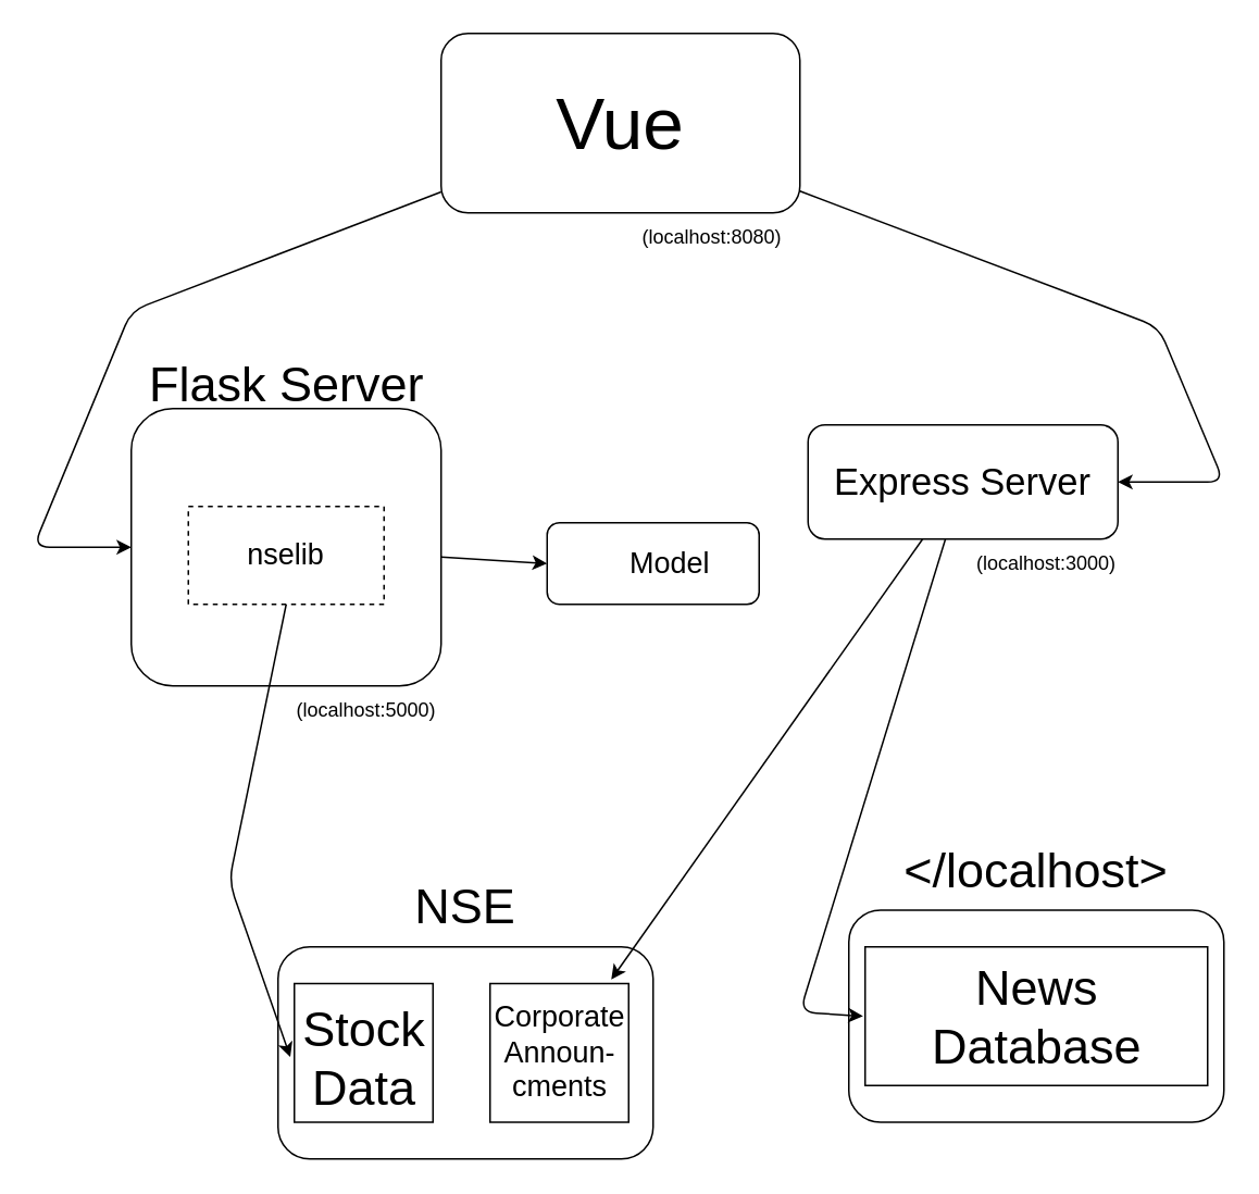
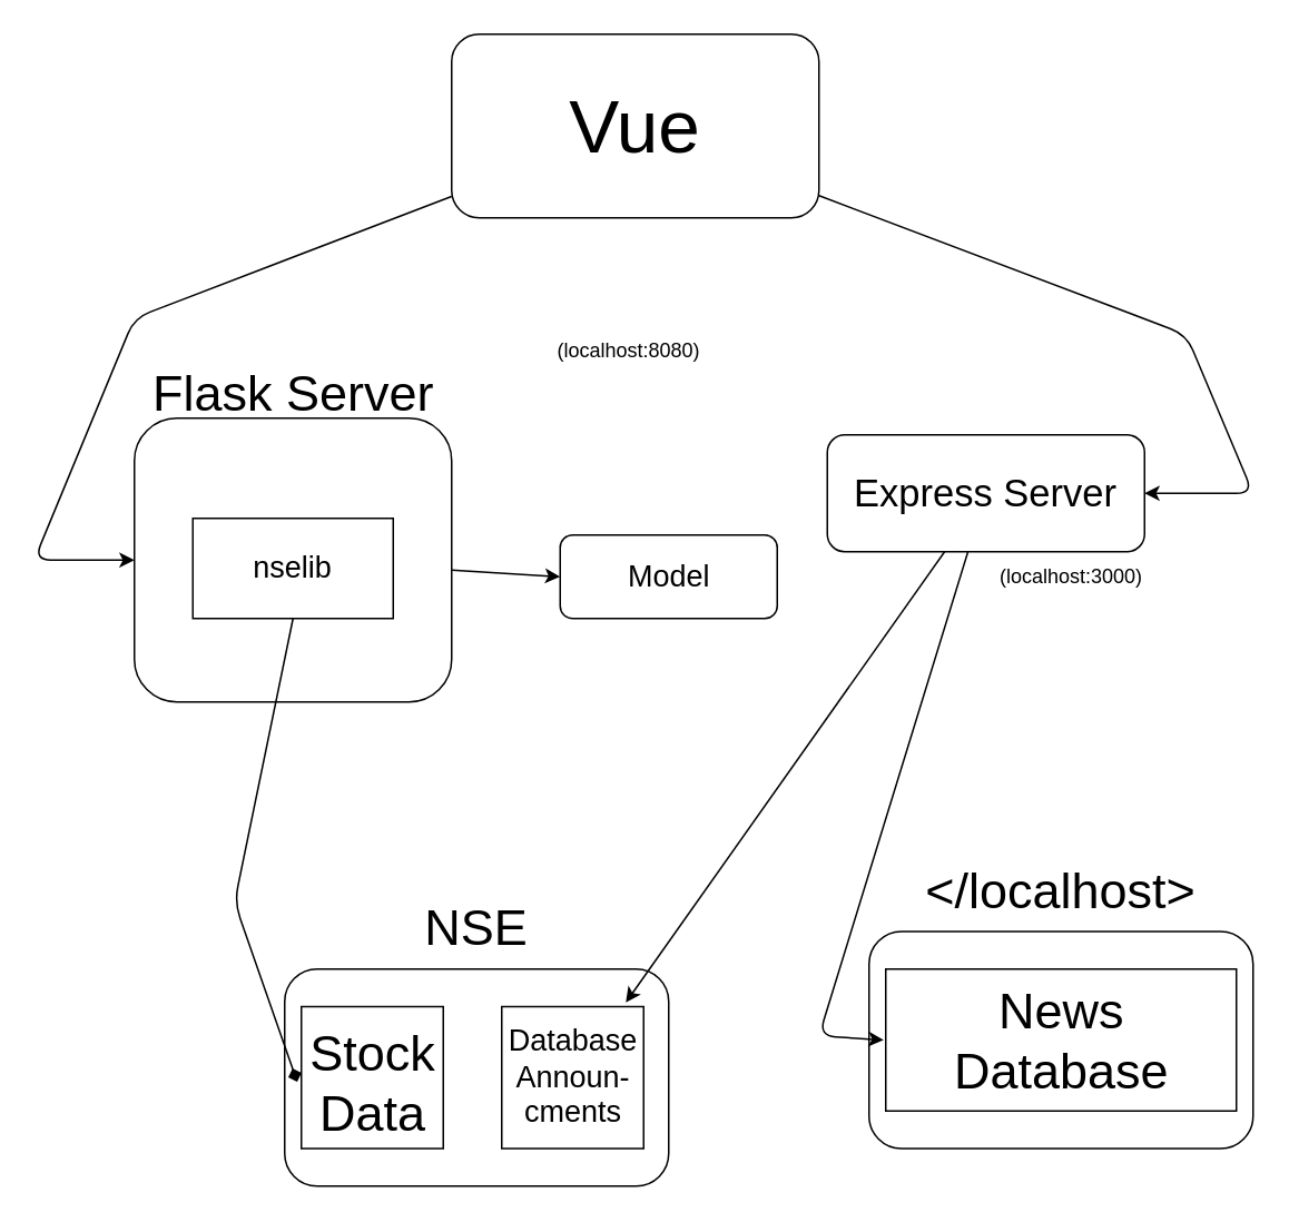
- <mxCell id="29" value="(localhost:8080)" style="text;html=1;align=right;verticalAlign=middle;resizable=0;points=[];autosize=1;strokeColor=none;fillColor=none;fontSize=12;" vertex="1" parent="1"><mxGeometry x="370" y="130" width="110" height="30" as="geometry" /></mxCell>
+ <mxCell id="29" value="(localhost:8080)" style="text;html=1;align=right;verticalAlign=middle;resizable=0;points=[];autosize=1;strokeColor=none;fillColor=none;fontSize=12;" vertex="1" parent="1"><mxGeometry x="310" y="195" width="110" height="30" as="geometry" /></mxCell>
- <mxCell id="26" value="nselib" style="rounded=0;whiteSpace=wrap;html=1;fontSize=18;fillColor=none;dashed=1;" vertex="1" parent="1"><mxGeometry x="115" y="310" width="120" height="60" as="geometry" /></mxCell>
+ <mxCell id="26" value="nselib" style="rounded=0;whiteSpace=wrap;html=1;fontSize=18;fillColor=none;" vertex="1" parent="1"><mxGeometry x="115" y="310" width="120" height="60" as="geometry" /></mxCell>
- <mxCell id="25" value="Model" style="text;html=1;align=center;verticalAlign=middle;resizable=0;points=[];autosize=1;strokeColor=none;fillColor=none;fontSize=18;" vertex="1" parent="1"><mxGeometry x="375" y="325" width="70" height="40" as="geometry" /></mxCell>
+ <mxCell id="25" value="Model" style="text;html=1;align=center;verticalAlign=middle;resizable=0;points=[];autosize=1;strokeColor=none;fillColor=none;fontSize=18;" vertex="1" parent="1"><mxGeometry x="365" y="325" width="70" height="40" as="geometry" /></mxCell>
- <mxCell id="28" value="(localhost:5000)" style="text;html=1;align=right;verticalAlign=middle;resizable=0;points=[];autosize=1;strokeColor=none;fillColor=none;fontSize=12;" vertex="1" parent="1"><mxGeometry x="157.5" y="420" width="110" height="30" as="geometry" /></mxCell>
- <mxCell id="23" value="" style="edgeStyle=none;html=1;fontSize=18;entryX=0;entryY=0.5;entryDx=0;entryDy=0;exitX=0.5;exitY=1;exitDx=0;exitDy=0;" edge="1" parent="1" source="26" target="15"><mxGeometry relative="1" as="geometry"><Array as="points"><mxPoint x="140" y="540" /></Array></mxGeometry></mxCell>
+ <mxCell id="23" value="" style="edgeStyle=none;html=1;fontSize=18;entryX=0;entryY=0.5;entryDx=0;entryDy=0;exitX=0.5;exitY=1;exitDx=0;exitDy=0;endArrow=diamond;" edge="1" parent="1" source="26" target="15"><mxGeometry relative="1" as="geometry"><Array as="points"><mxPoint x="140" y="540" /></Array></mxGeometry></mxCell>
- <mxCell id="16" value="Corporate&lt;br style=&quot;font-size: 18px;&quot;&gt;Announ-cments" style="text;html=1;strokeColor=none;fillColor=none;align=center;verticalAlign=middle;whiteSpace=wrap;rounded=0;fontSize=18;" vertex="1" parent="1"><mxGeometry x="297.5" y="600" width="90" height="90" as="geometry" /></mxCell>
+ <mxCell id="16" value="Database&lt;br style=&quot;font-size: 18px;&quot;&gt;Announ-cments" style="text;html=1;strokeColor=none;fillColor=none;align=center;verticalAlign=middle;whiteSpace=wrap;rounded=0;fontSize=18;" vertex="1" parent="1"><mxGeometry x="297.5" y="600" width="90" height="90" as="geometry" /></mxCell>
